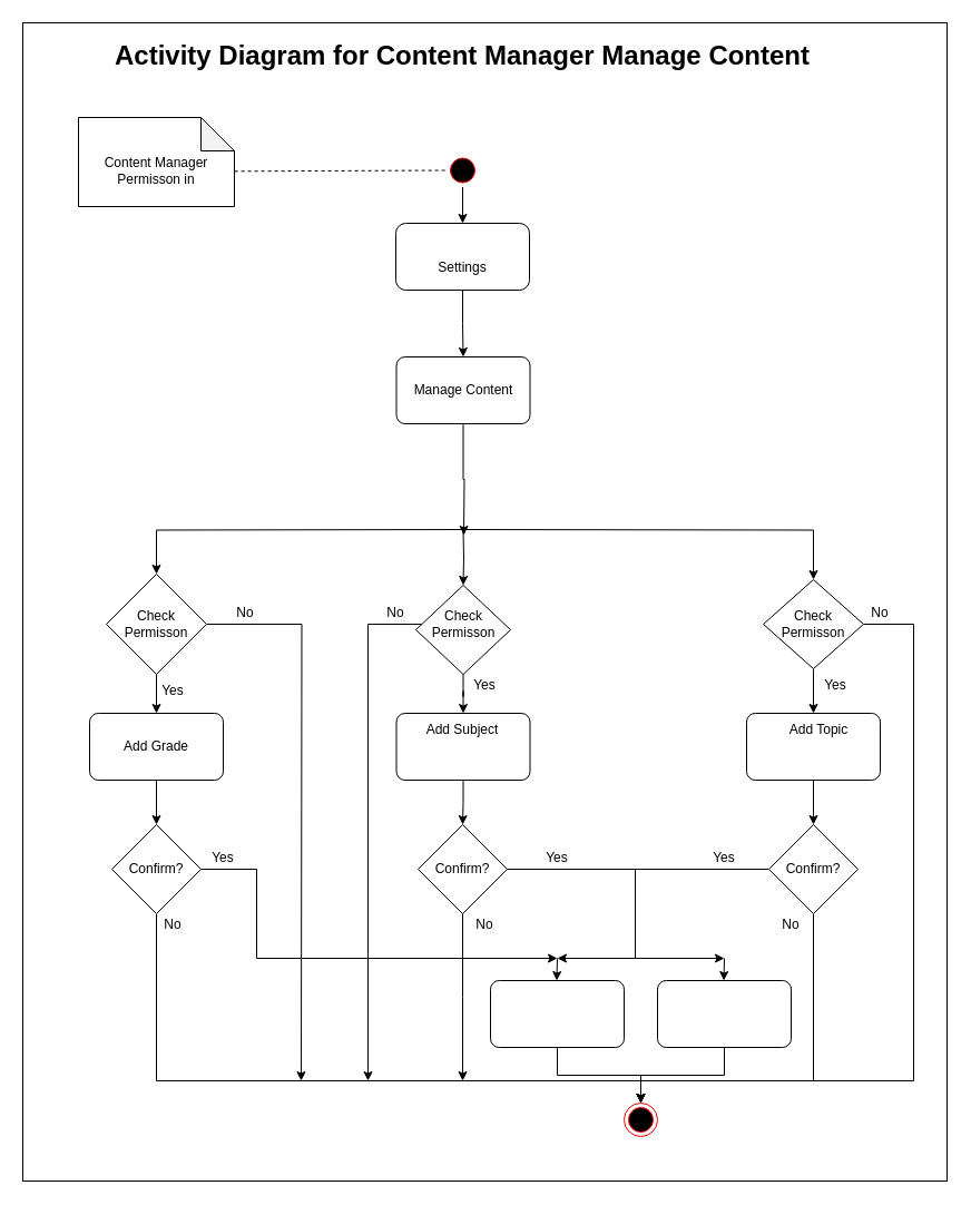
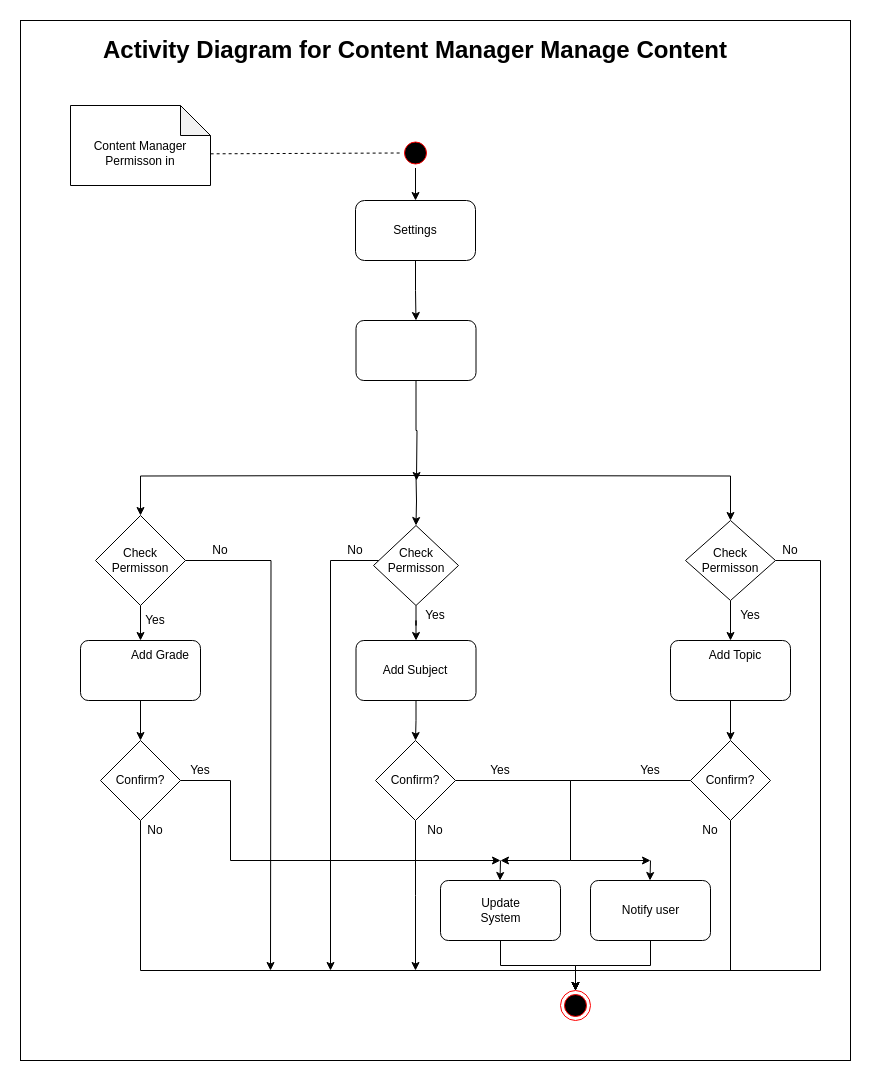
- <mxCell id="8" value="Settings" style="text;html=1;strokeColor=none;fillColor=none;align=center;verticalAlign=middle;whiteSpace=wrap;rounded=0;" parent="1" vertex="1"><mxGeometry x="370" y="230" width="90" height="20" as="geometry" /></mxCell>
+ <mxCell id="8" value="Settings" style="text;html=1;strokeColor=none;fillColor=none;align=center;verticalAlign=middle;whiteSpace=wrap;rounded=0;" parent="1" vertex="1"><mxGeometry x="370" y="220" width="90" height="20" as="geometry" /></mxCell>
- <mxCell id="16" value="Manage Content" style="text;html=1;strokeColor=none;fillColor=none;align=center;verticalAlign=middle;whiteSpace=wrap;rounded=0;" parent="1" vertex="1"><mxGeometry x="365.5" y="330" width="100" height="40" as="geometry" /></mxCell>
- <mxCell id="50" value="Add Subject" style="text;html=1;strokeColor=none;fillColor=none;align=center;verticalAlign=middle;whiteSpace=wrap;rounded=0;" vertex="1" parent="1"><mxGeometry x="375" y="645" width="80" height="20" as="geometry" /></mxCell>
+ <mxCell id="50" value="Add Subject" style="text;html=1;strokeColor=none;fillColor=none;align=center;verticalAlign=middle;whiteSpace=wrap;rounded=0;" vertex="1" parent="1"><mxGeometry x="375" y="660" width="80" height="20" as="geometry" /></mxCell>
- <mxCell id="49" value="Add Grade" style="text;html=1;strokeColor=none;fillColor=none;align=center;verticalAlign=middle;whiteSpace=wrap;rounded=0;" vertex="1" parent="1"><mxGeometry x="105" y="660" width="70" height="20" as="geometry" /></mxCell>
+ <mxCell id="49" value="Add Grade" style="text;html=1;strokeColor=none;fillColor=none;align=center;verticalAlign=middle;whiteSpace=wrap;rounded=0;" vertex="1" parent="1"><mxGeometry x="125" y="645" width="70" height="20" as="geometry" /></mxCell>
+ <mxCell id="21" value="Update System" style="text;html=1;strokeColor=none;fillColor=none;align=center;verticalAlign=middle;whiteSpace=wrap;rounded=0;" vertex="1" parent="1"><mxGeometry x="468.5" y="900" width="63" height="20" as="geometry" /></mxCell>
+ <mxCell id="22" value="Notify user" style="text;html=1;strokeColor=none;fillColor=none;align=center;verticalAlign=middle;whiteSpace=wrap;rounded=0;" vertex="1" parent="1"><mxGeometry x="618.5" y="900" width="63" height="20" as="geometry" /></mxCell>
